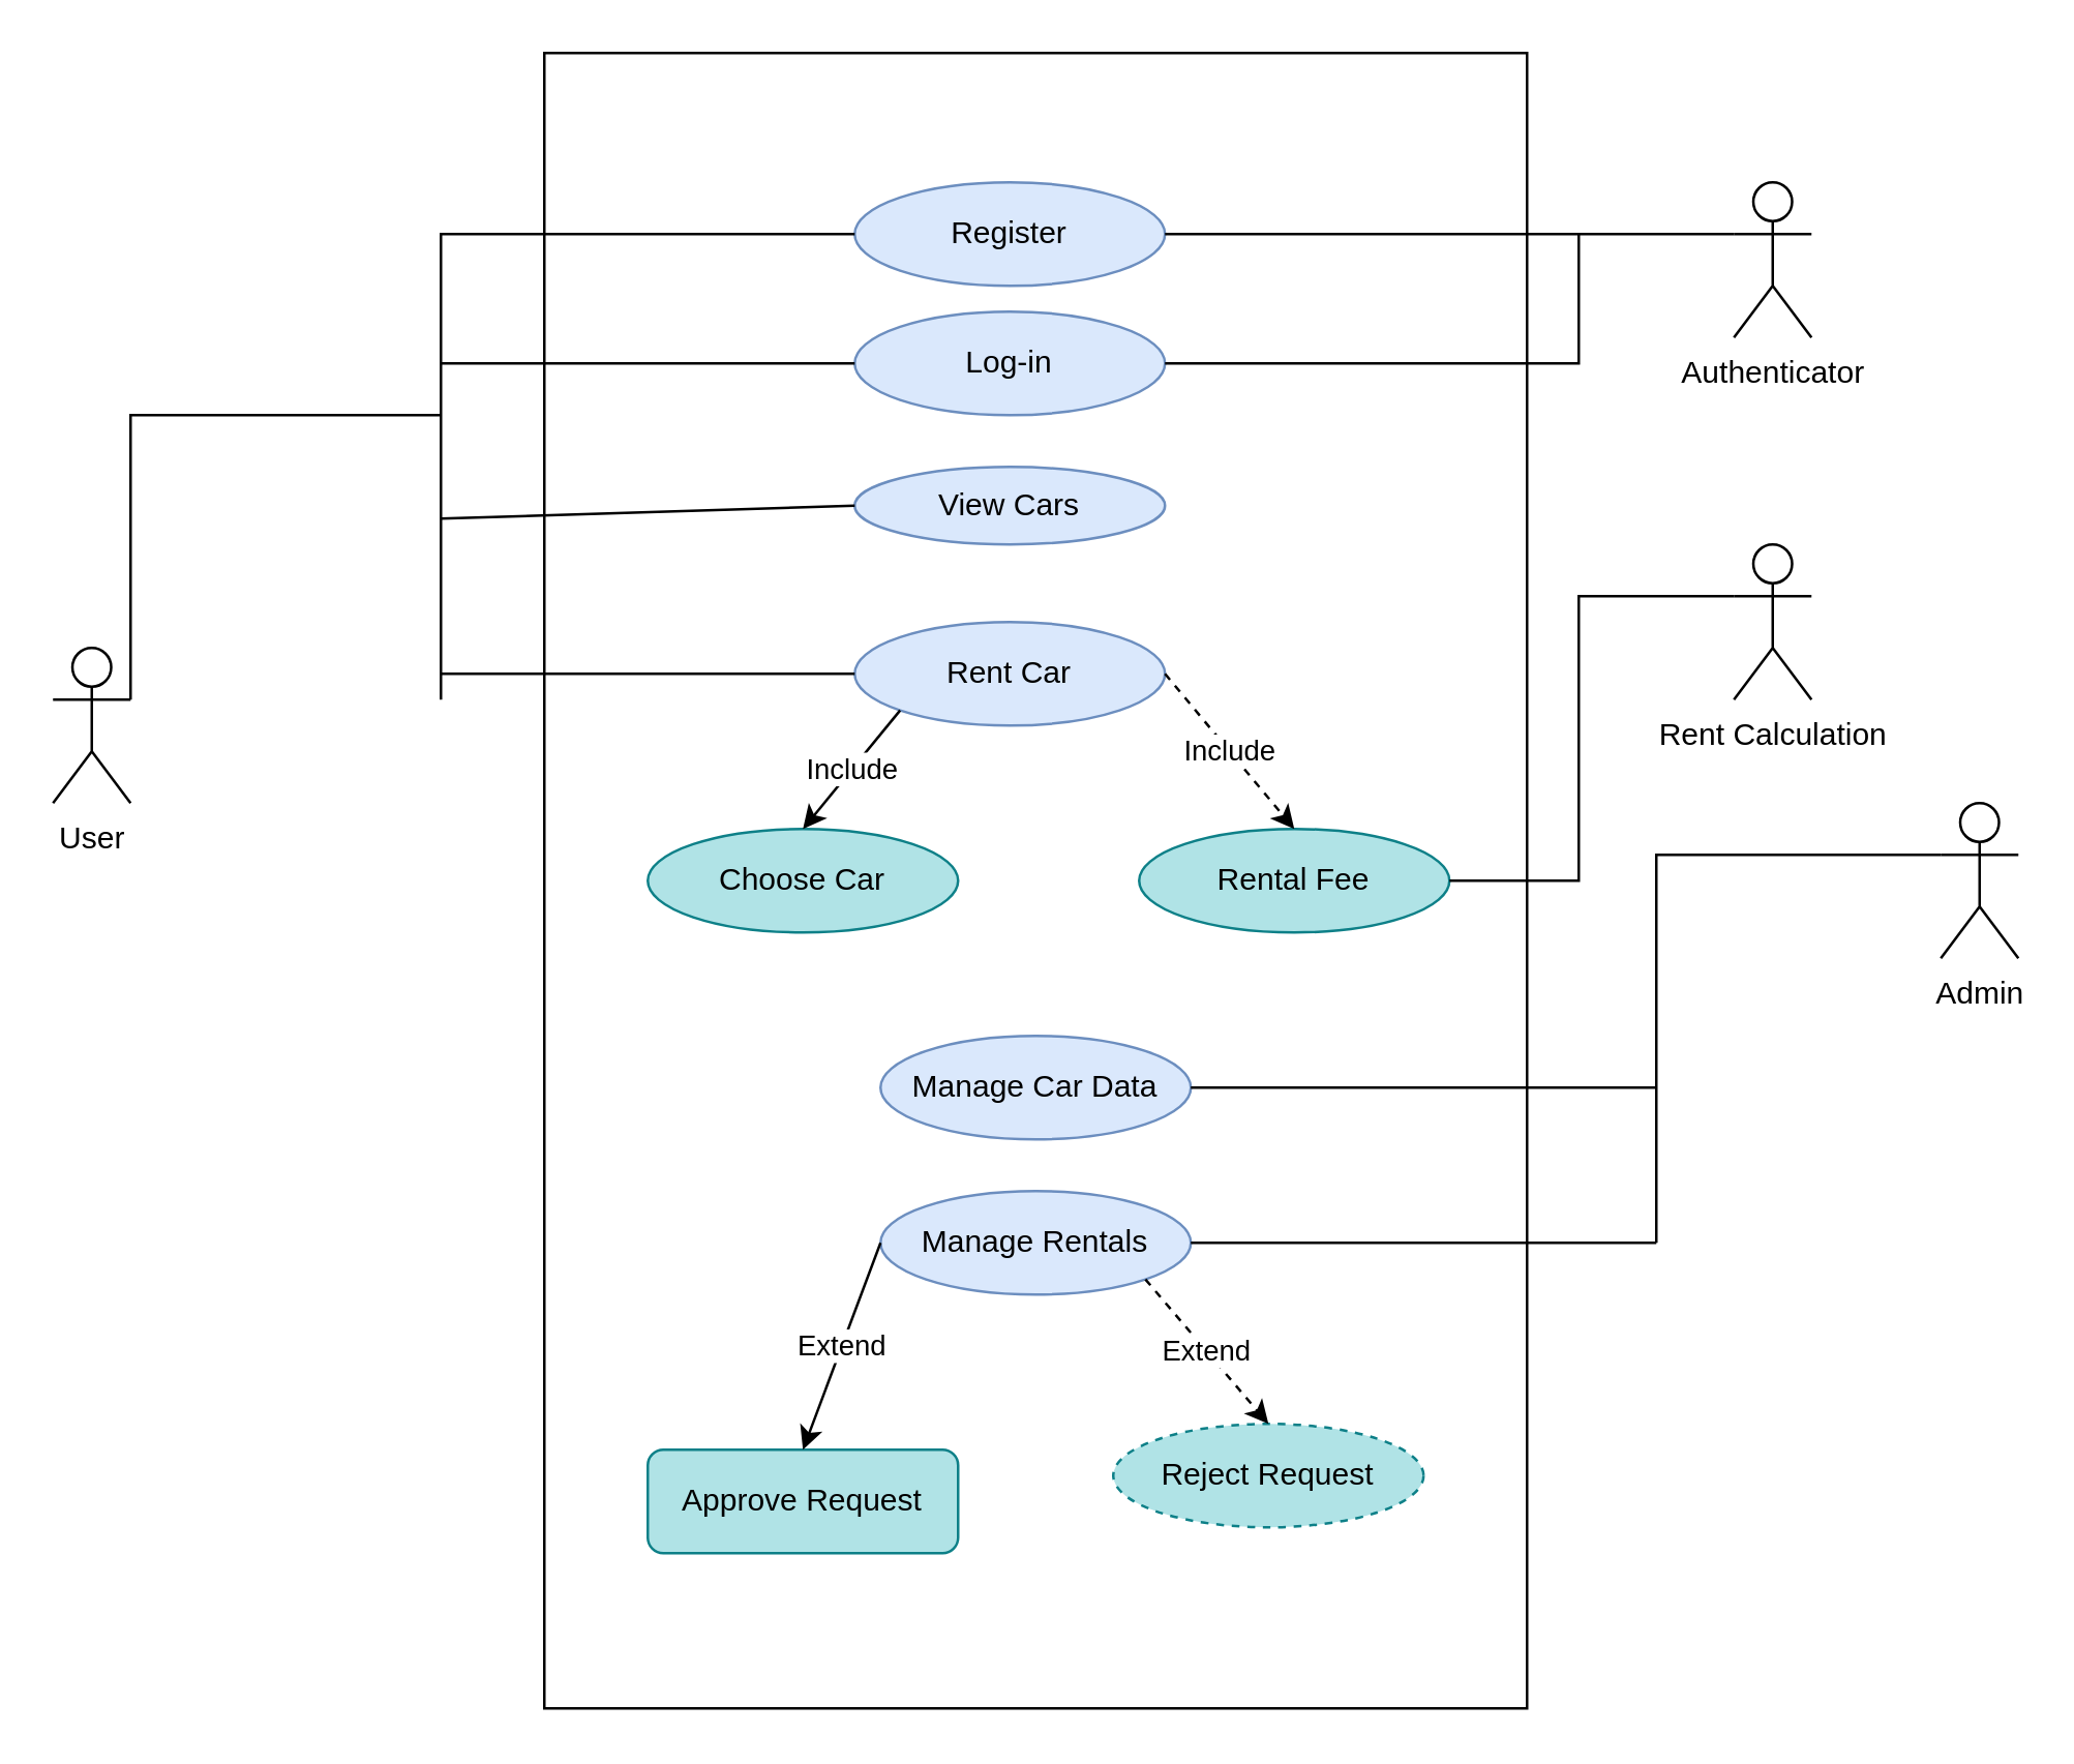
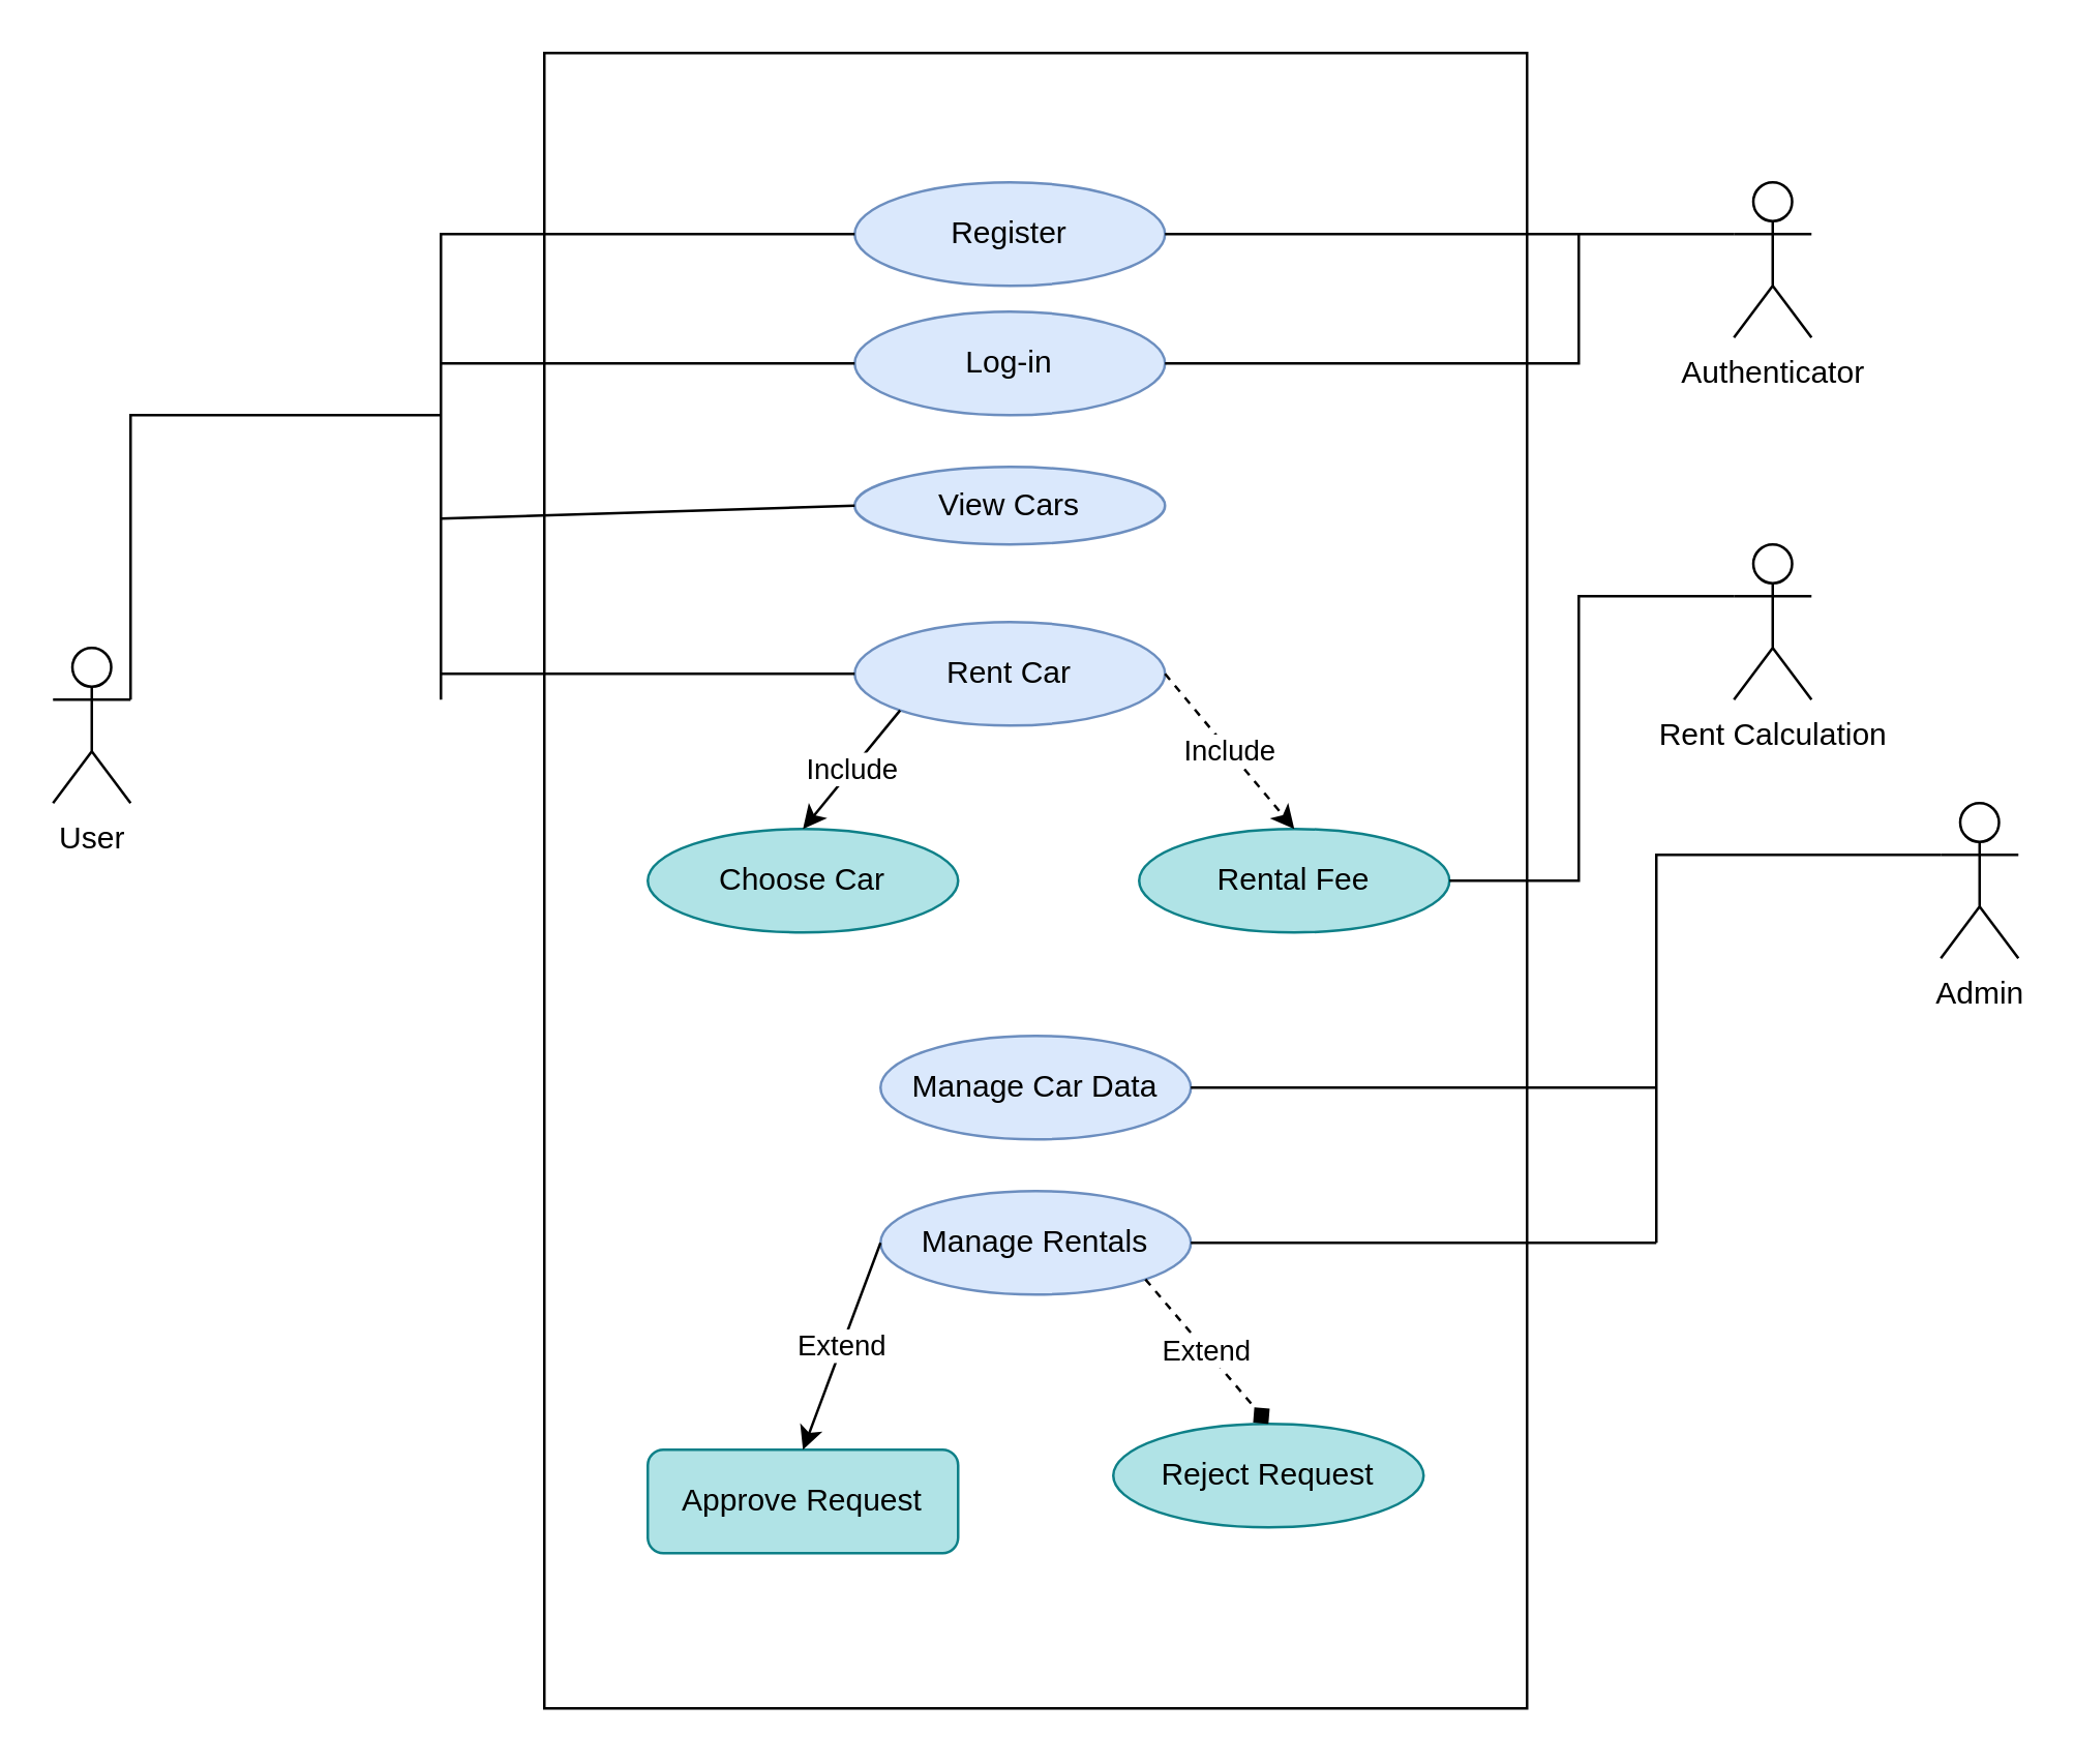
- <mxCell id="26" value="Extend" style="endArrow=classic;dashed=1;html=1;rounded=0;exitX=1;exitY=1;exitDx=0;exitDy=0;entryX=0.5;entryY=0;entryDx=0;entryDy=0;endFill=1;" edge="1" parent="1" source="8" target="19"><mxGeometry width="50" height="50" relative="1" as="geometry"><mxPoint x="460" y="270" as="sourcePoint" /><mxPoint x="510" y="330" as="targetPoint" /><Array as="points" /></mxGeometry></mxCell>
+ <mxCell id="26" value="Extend" style="endArrow=diamond;dashed=1;html=1;rounded=0;exitX=1;exitY=1;exitDx=0;exitDy=0;entryX=0.5;entryY=0;entryDx=0;entryDy=0;endFill=1;" edge="1" parent="1" source="8" target="19"><mxGeometry width="50" height="50" relative="1" as="geometry"><mxPoint x="460" y="270" as="sourcePoint" /><mxPoint x="510" y="330" as="targetPoint" /><Array as="points" /></mxGeometry></mxCell>
- <mxCell id="19" value="Reject Request" style="ellipse;whiteSpace=wrap;html=1;fillColor=#b0e3e6;strokeColor=#0e8088;dashed=1;" vertex="1" parent="1"><mxGeometry x="430" y="550" width="120" height="40" as="geometry" /></mxCell>
+ <mxCell id="19" value="Reject Request" style="ellipse;whiteSpace=wrap;html=1;fillColor=#b0e3e6;strokeColor=#0e8088;" vertex="1" parent="1"><mxGeometry x="430" y="550" width="120" height="40" as="geometry" /></mxCell>
